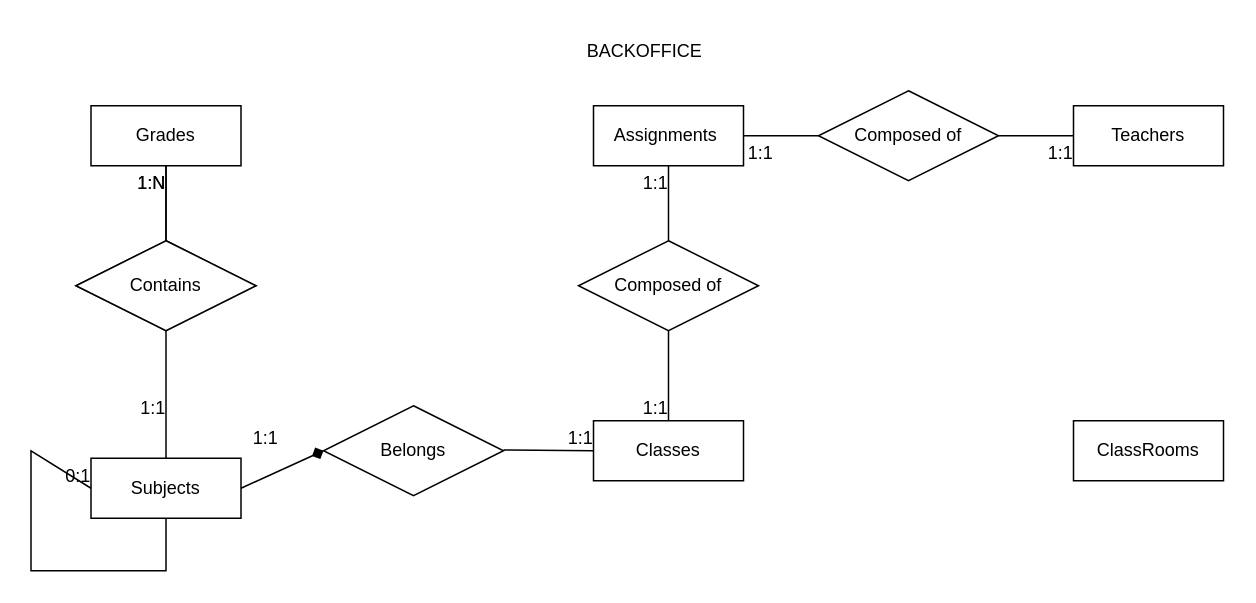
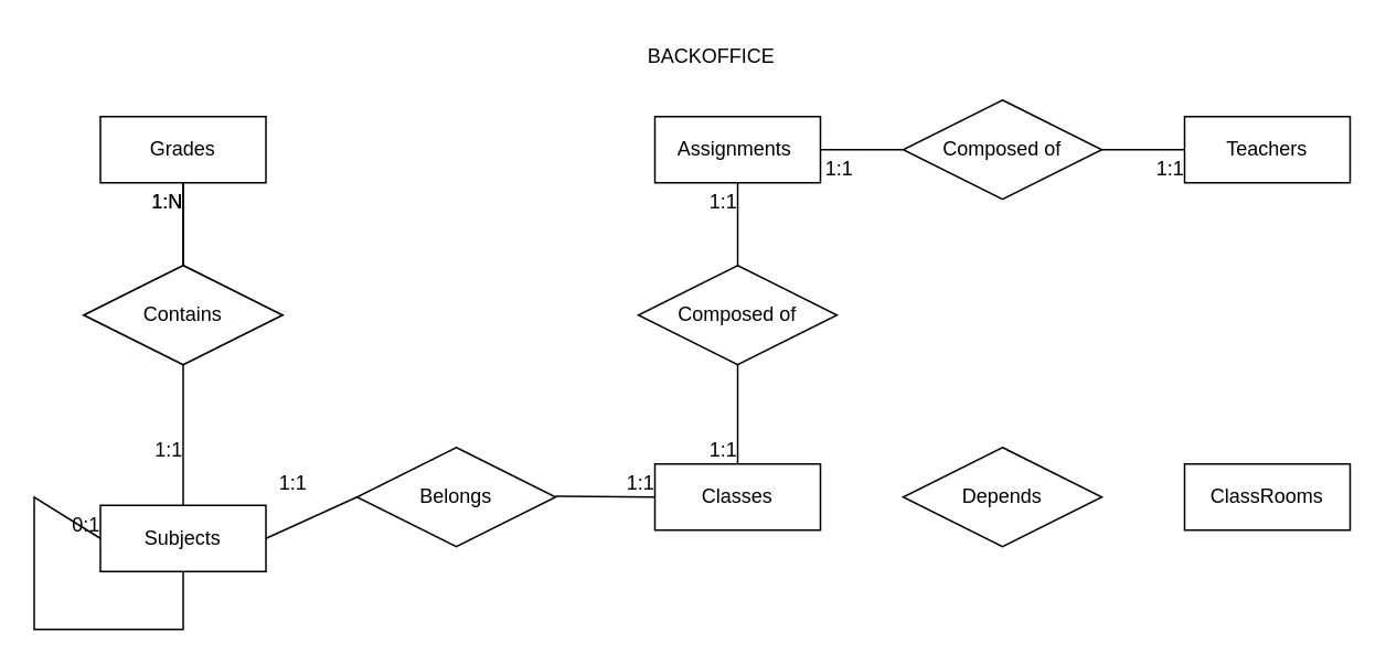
+ <mxCell id="15" value="Depends" style="shape=rhombus;perimeter=rhombusPerimeter;whiteSpace=wrap;html=1;align=center;" vertex="1" parent="1"><mxGeometry x="545" y="270" width="120" height="60" as="geometry" /></mxCell>
- <mxCell id="17" value="" style="endArrow=diamond;html=1;rounded=0;exitX=1;exitY=0.5;exitDx=0;exitDy=0;entryX=0;entryY=0.5;entryDx=0;entryDy=0;" edge="1" parent="1" source="3" target="16"><mxGeometry relative="1" as="geometry"><mxPoint x="175" y="340" as="sourcePoint" /><mxPoint x="335" y="340" as="targetPoint" /></mxGeometry></mxCell>
+ <mxCell id="17" value="" style="endArrow=none;html=1;rounded=0;exitX=1;exitY=0.5;exitDx=0;exitDy=0;entryX=0;entryY=0.5;entryDx=0;entryDy=0;" edge="1" parent="1" source="3" target="16"><mxGeometry relative="1" as="geometry"><mxPoint x="175" y="340" as="sourcePoint" /><mxPoint x="335" y="340" as="targetPoint" /></mxGeometry></mxCell>
